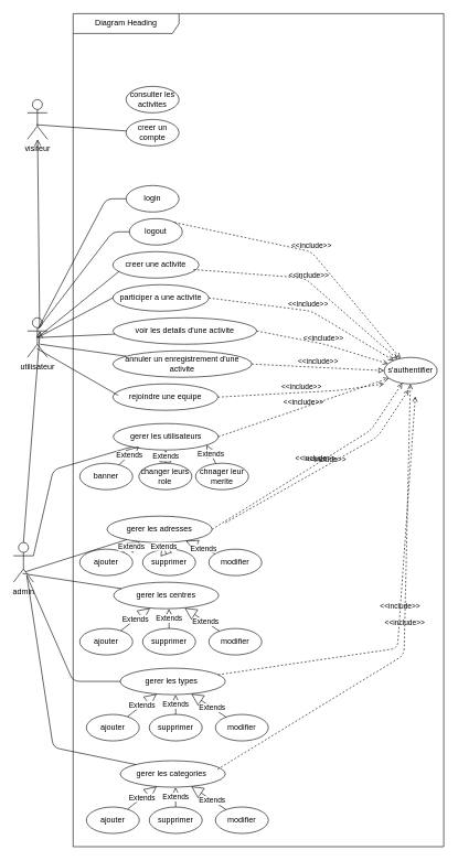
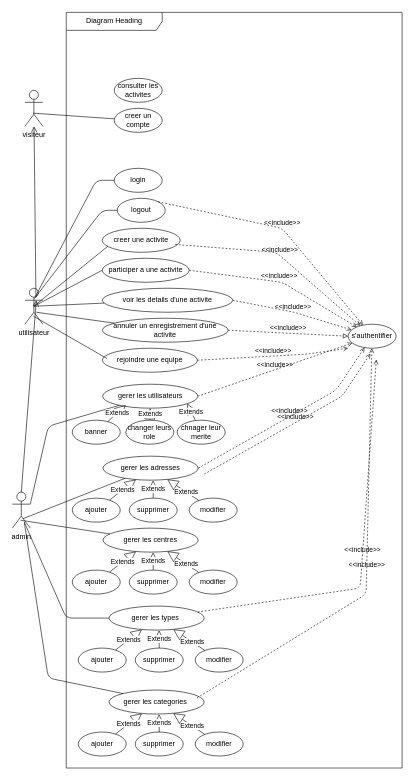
- <mxCell id="22" value="gerer les adresses" style="ellipse;whiteSpace=wrap;html=1;" parent="2" vertex="1"><mxGeometry x="51.25" y="760" width="158.75" height="40" as="geometry" /></mxCell>
+ <mxCell id="22" value="gerer les adresses" style="ellipse;whiteSpace=wrap;html=1;" parent="2" vertex="1"><mxGeometry x="61.25" y="740" width="158.75" height="40" as="geometry" /></mxCell>
